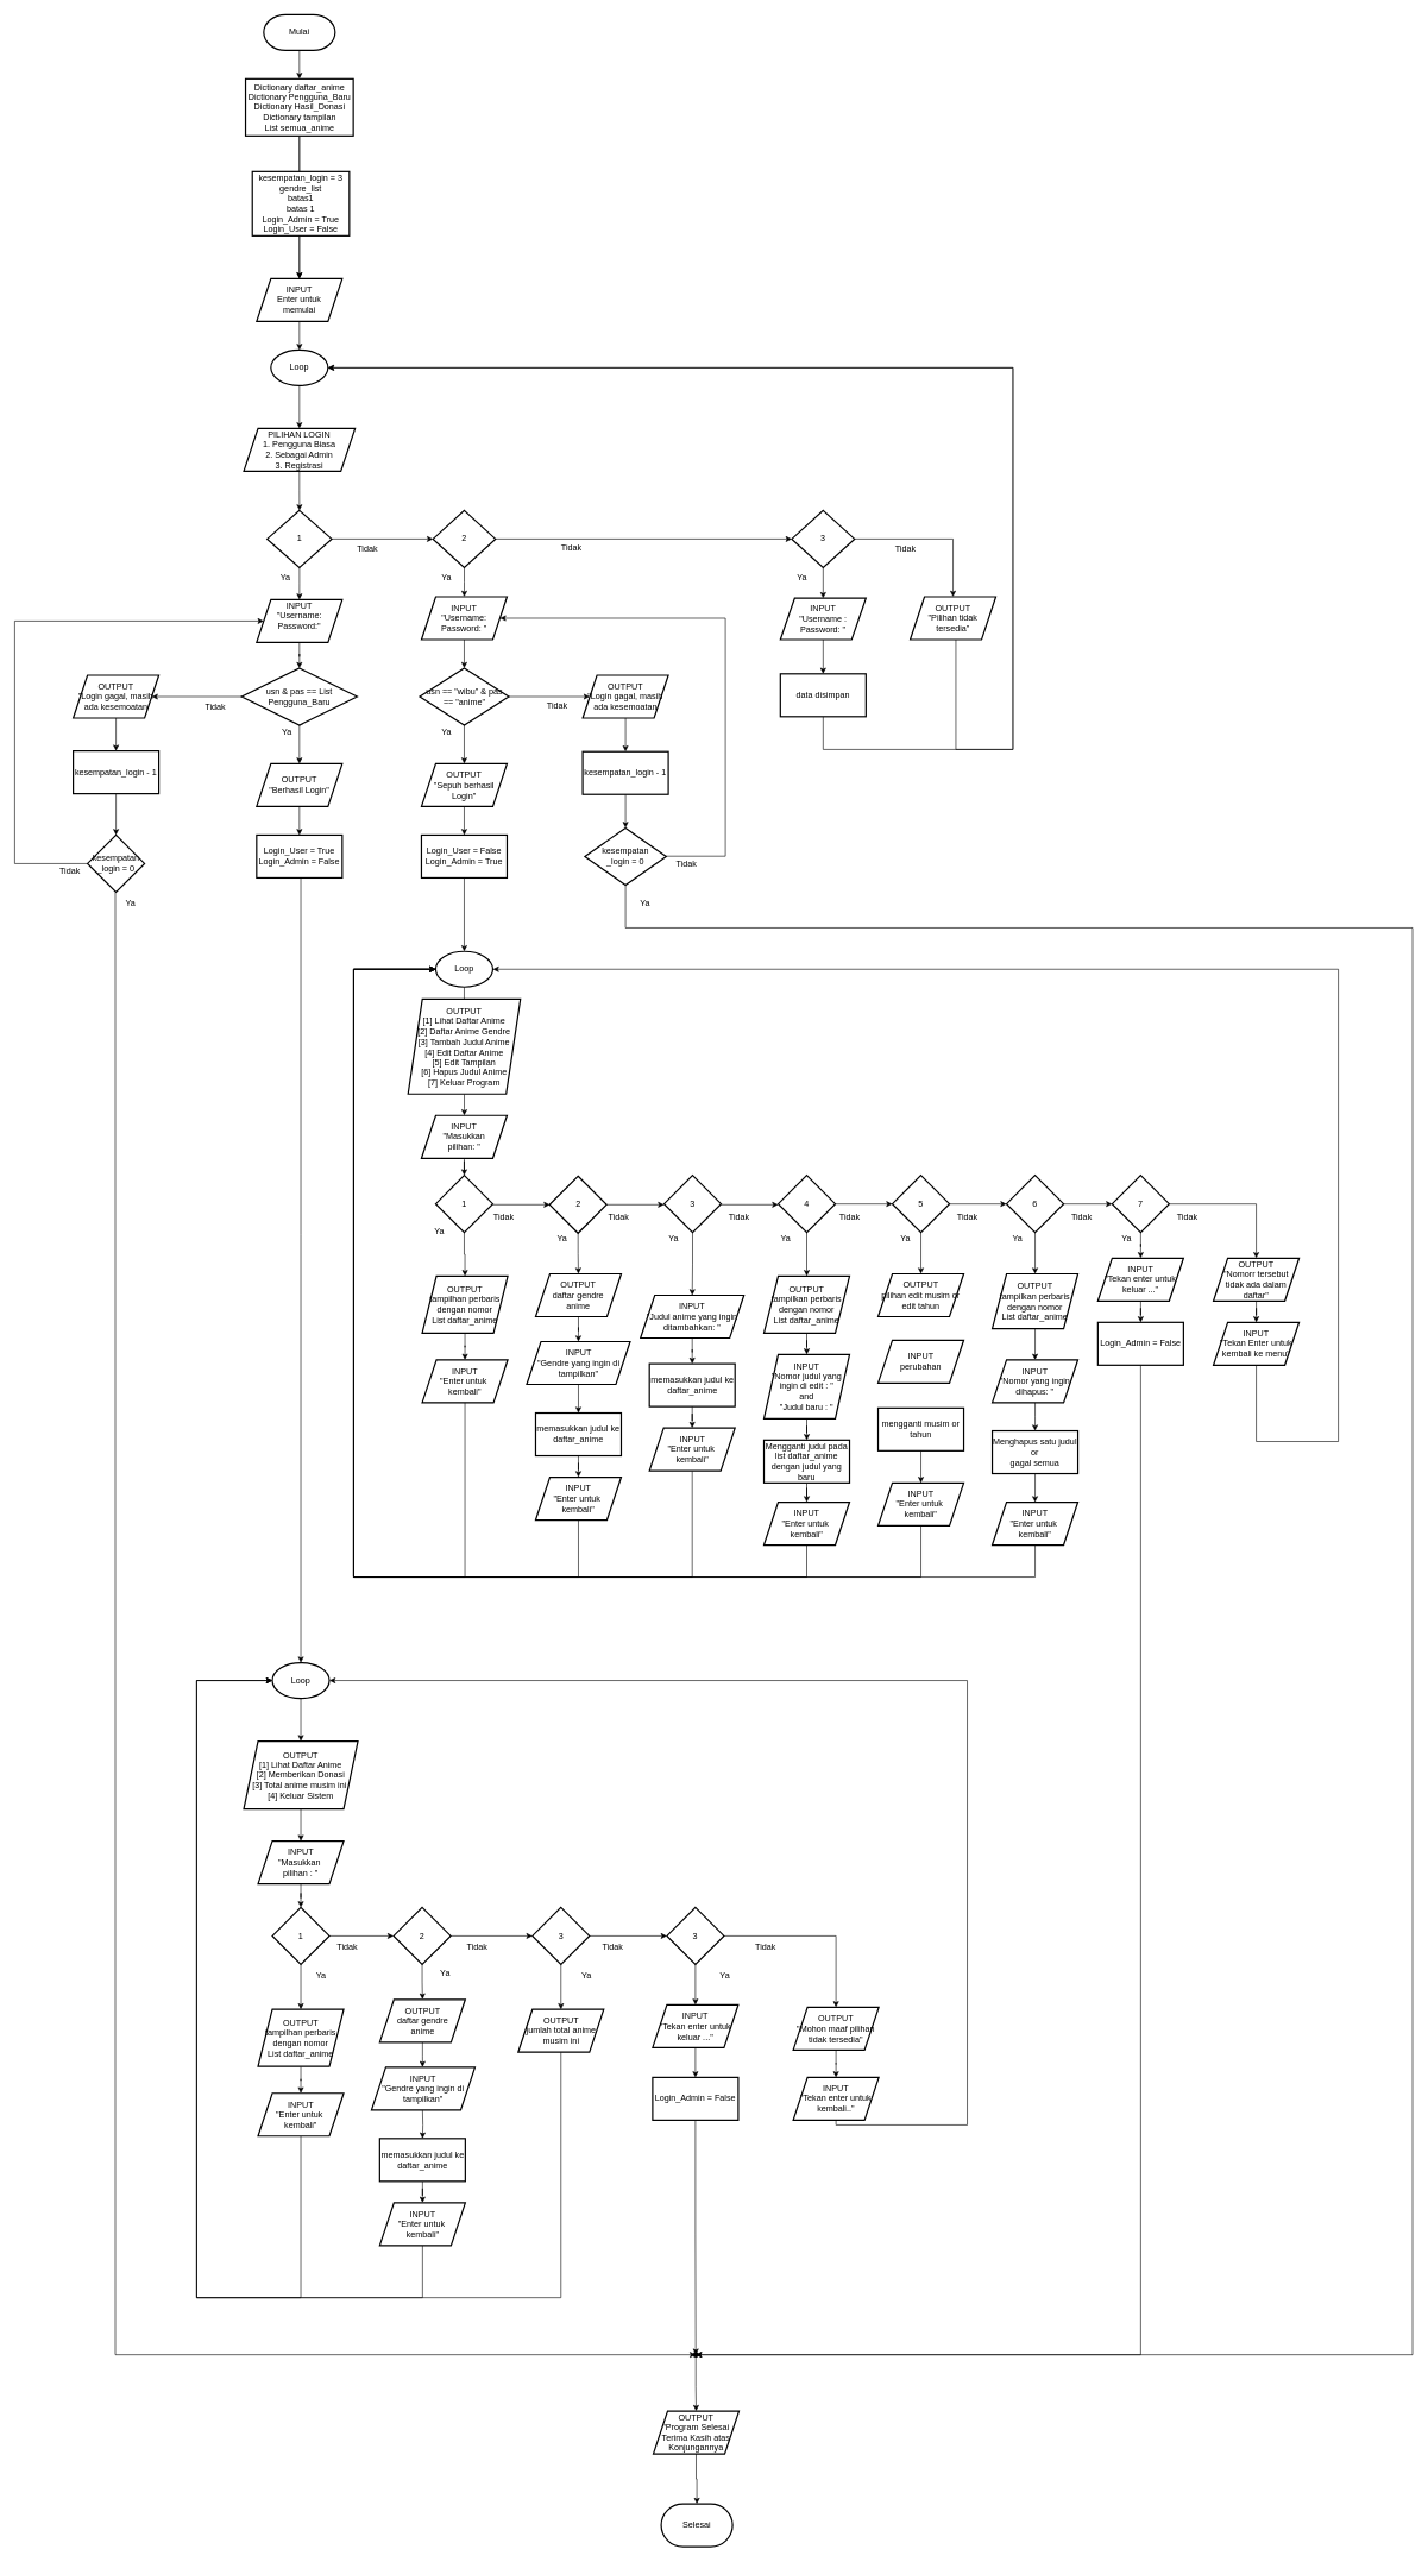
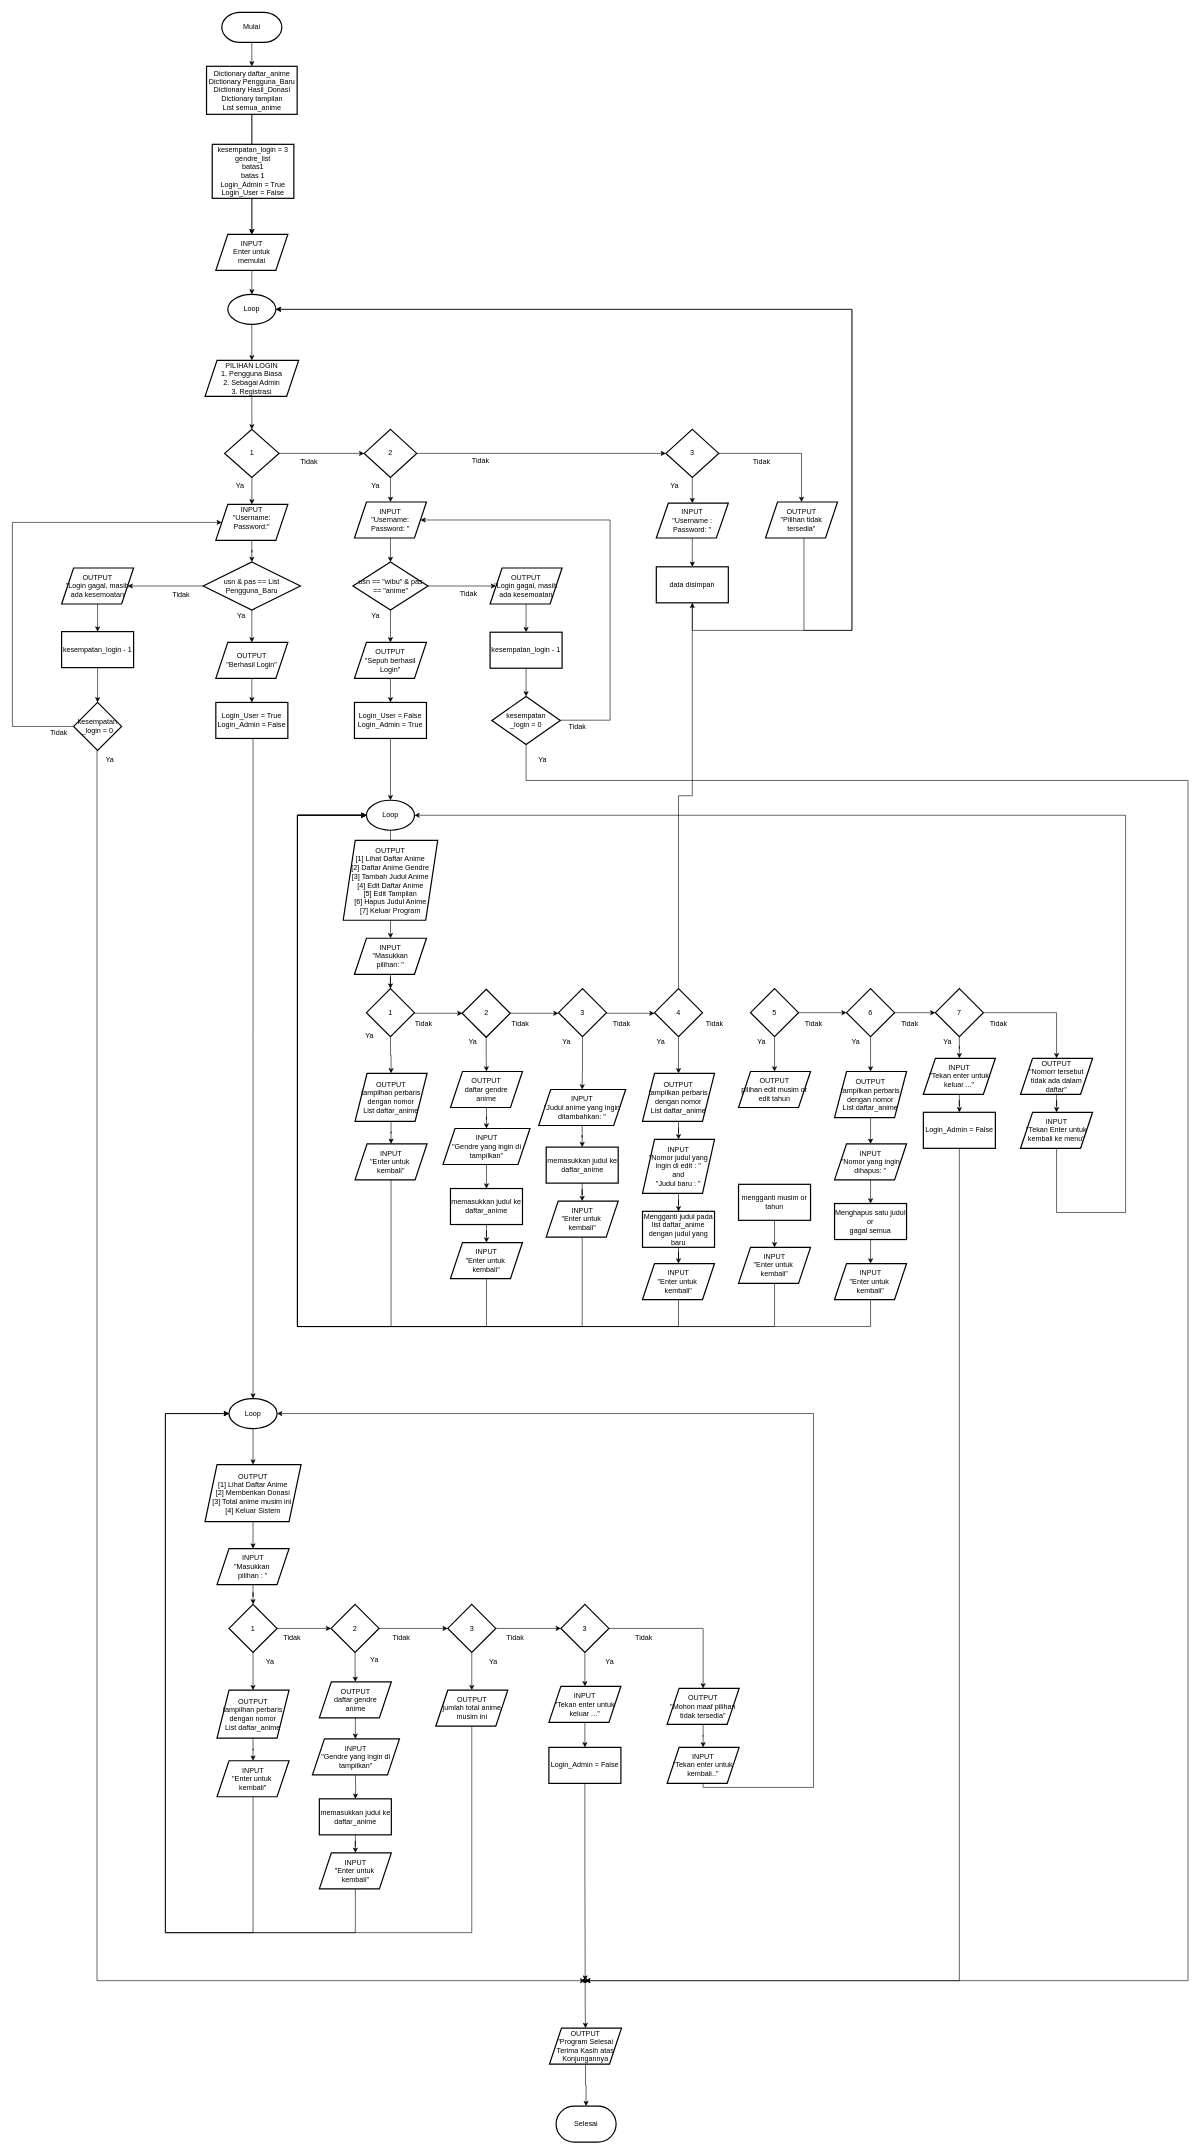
- <mxCell id="78" value="" style="edgeStyle=orthogonalEdgeStyle;rounded=0;orthogonalLoop=1;jettySize=auto;html=1;" parent="1" source="80" target="145" edge="1"><mxGeometry relative="1" as="geometry" /></mxCell>
+ <mxCell id="78" value="" style="edgeStyle=orthogonalEdgeStyle;rounded=0;orthogonalLoop=1;jettySize=auto;html=1;" parent="1" source="80" target="47" edge="1"><mxGeometry relative="1" as="geometry" /></mxCell>
- <mxCell id="180" value="INPUT&lt;div&gt;perubahan&lt;/div&gt;" style="shape=parallelogram;perimeter=parallelogramPerimeter;whiteSpace=wrap;html=1;fixedSize=1;strokeWidth=2;" vertex="1" parent="1"><mxGeometry x="1230" y="1878" width="120" height="60" as="geometry" /></mxCell>
